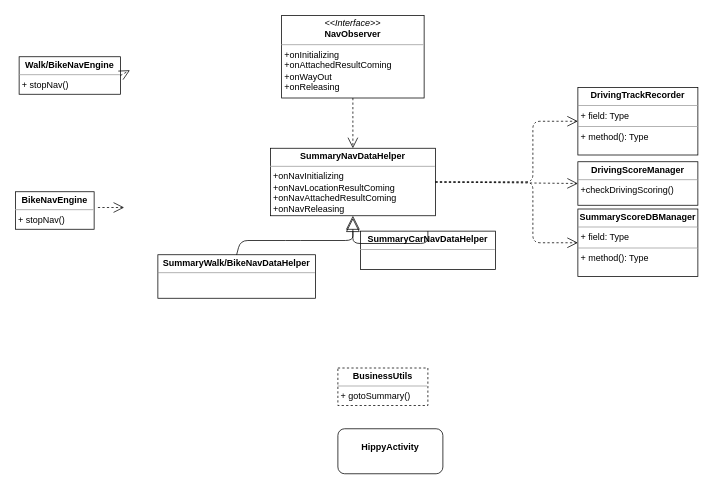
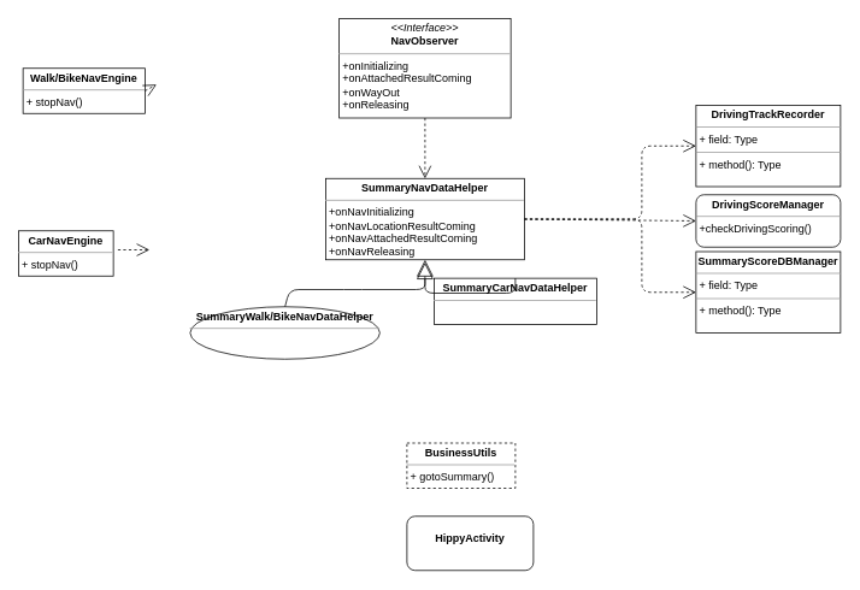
- <mxCell id="6" value="&lt;p style=&quot;margin: 0px ; margin-top: 4px ; text-align: center&quot;&gt;&lt;b&gt;DrivingScoreManager&lt;/b&gt;&lt;/p&gt;&lt;hr size=&quot;1&quot;&gt;&lt;p style=&quot;margin: 0px ; margin-left: 4px&quot;&gt;+checkDrivingScoring()&lt;/p&gt;" style="verticalAlign=top;align=left;overflow=fill;fontSize=12;fontFamily=Helvetica;html=1;" parent="1" vertex="1"><mxGeometry x="770" y="215" width="160" height="58" as="geometry" /></mxCell>
+ <mxCell id="6" value="&lt;p style=&quot;margin: 0px ; margin-top: 4px ; text-align: center&quot;&gt;&lt;b&gt;DrivingScoreManager&lt;/b&gt;&lt;/p&gt;&lt;hr size=&quot;1&quot;&gt;&lt;p style=&quot;margin: 0px ; margin-left: 4px&quot;&gt;+checkDrivingScoring()&lt;/p&gt;" style="verticalAlign=top;align=left;overflow=fill;fontSize=12;fontFamily=Helvetica;html=1;rounded=1;" parent="1" vertex="1"><mxGeometry x="770" y="215" width="160" height="58" as="geometry" /></mxCell>
- <mxCell id="2" value="&lt;p style=&quot;margin: 0px ; margin-top: 4px ; text-align: center&quot;&gt;&lt;b&gt;BikeNavEngine&lt;/b&gt;&lt;br&gt;&lt;/p&gt;&lt;hr size=&quot;1&quot;&gt;&lt;p style=&quot;margin: 0px ; margin-left: 4px&quot;&gt;+ stopNav()&lt;/p&gt;" style="verticalAlign=top;align=left;overflow=fill;fontSize=12;fontFamily=Helvetica;html=1;" parent="1" vertex="1"><mxGeometry x="20" y="255" width="105" height="50" as="geometry" /></mxCell>
+ <mxCell id="2" value="&lt;p style=&quot;margin: 0px ; margin-top: 4px ; text-align: center&quot;&gt;&lt;b&gt;CarNavEngine&lt;/b&gt;&lt;br&gt;&lt;/p&gt;&lt;hr size=&quot;1&quot;&gt;&lt;p style=&quot;margin: 0px ; margin-left: 4px&quot;&gt;+ stopNav()&lt;/p&gt;" style="verticalAlign=top;align=left;overflow=fill;fontSize=12;fontFamily=Helvetica;html=1;" parent="1" vertex="1"><mxGeometry x="20" y="255" width="105" height="50" as="geometry" /></mxCell>
- <mxCell id="12" value="&lt;p style=&quot;margin: 0px ; margin-top: 4px ; text-align: center&quot;&gt;&lt;b&gt;SummaryWalk/BikeNavDataHelper&lt;/b&gt;&lt;br&gt;&lt;/p&gt;&lt;hr size=&quot;1&quot;&gt;&lt;p style=&quot;margin: 0px ; margin-left: 4px&quot;&gt;&lt;/p&gt;&lt;p style=&quot;margin: 0px ; margin-left: 4px&quot;&gt;&lt;br&gt;&lt;/p&gt;" style="verticalAlign=top;align=left;overflow=fill;fontSize=12;fontFamily=Helvetica;html=1;" vertex="1" parent="1"><mxGeometry x="210" y="339" width="210" height="58" as="geometry" /></mxCell>
+ <mxCell id="12" value="&lt;p style=&quot;margin: 0px ; margin-top: 4px ; text-align: center&quot;&gt;&lt;b&gt;SummaryWalk/BikeNavDataHelper&lt;/b&gt;&lt;br&gt;&lt;/p&gt;&lt;hr size=&quot;1&quot;&gt;&lt;p style=&quot;margin: 0px ; margin-left: 4px&quot;&gt;&lt;/p&gt;&lt;p style=&quot;margin: 0px ; margin-left: 4px&quot;&gt;&lt;br&gt;&lt;/p&gt;" style="ellipse;verticalAlign=top;align=left;overflow=fill;fontSize=12;fontFamily=Helvetica;html=1;" vertex="1" parent="1"><mxGeometry x="210" y="339" width="210" height="58" as="geometry" /></mxCell>
